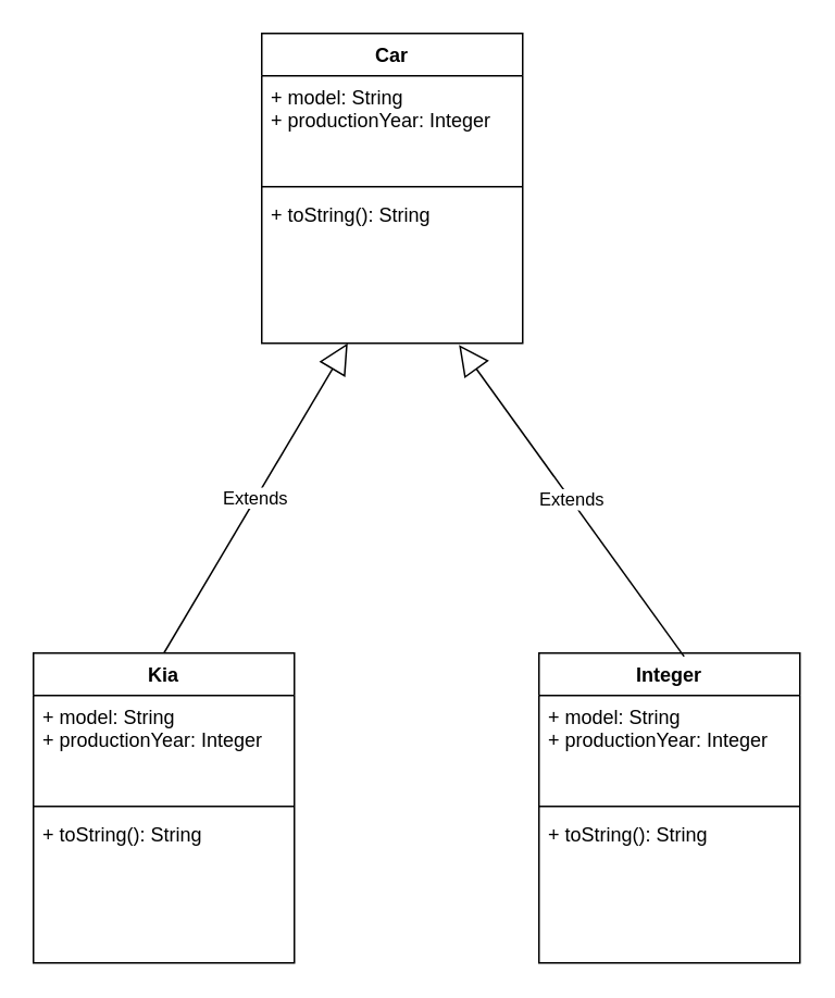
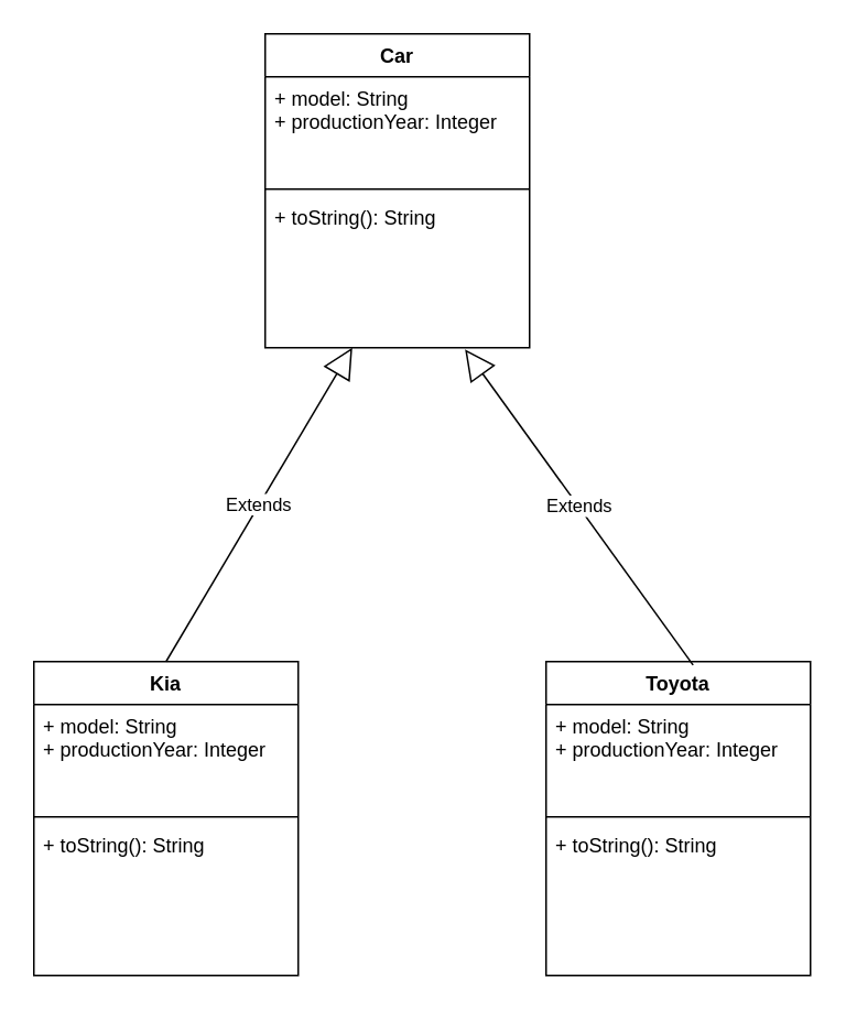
- <mxCell id="6" value="Integer" style="swimlane;fontStyle=1;align=center;verticalAlign=top;childLayout=stackLayout;horizontal=1;startSize=26;horizontalStack=0;resizeParent=1;resizeParentMax=0;resizeLast=0;collapsible=1;marginBottom=0;" vertex="1" parent="1"><mxGeometry x="330" y="400" width="160" height="190" as="geometry" /></mxCell>
+ <mxCell id="6" value="Toyota" style="swimlane;fontStyle=1;align=center;verticalAlign=top;childLayout=stackLayout;horizontal=1;startSize=26;horizontalStack=0;resizeParent=1;resizeParentMax=0;resizeLast=0;collapsible=1;marginBottom=0;" vertex="1" parent="1"><mxGeometry x="330" y="400" width="160" height="190" as="geometry" /></mxCell>
